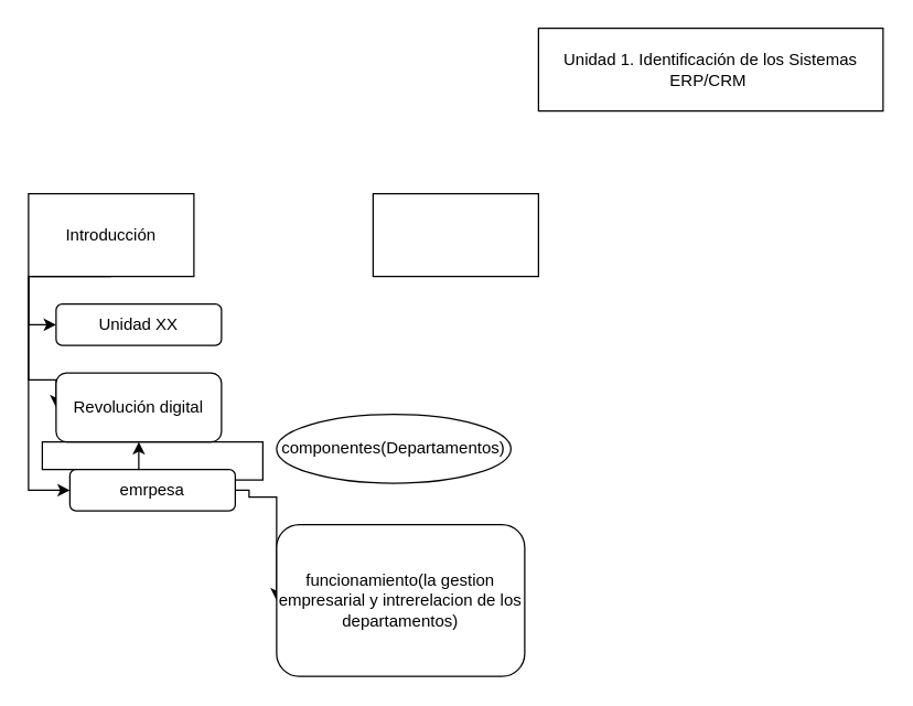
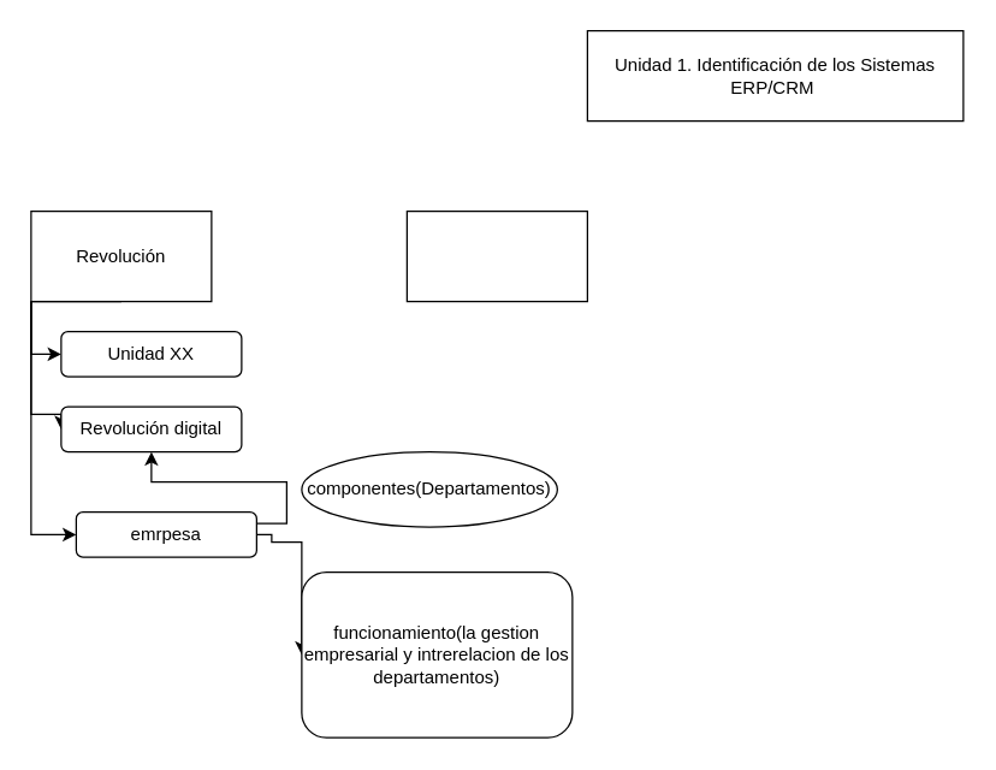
- <mxCell id="6" value="Introducción" style="rounded=0;whiteSpace=wrap;html=1;" vertex="1" parent="1"><mxGeometry x="20" y="140" width="120" height="60" as="geometry" /></mxCell>
+ <mxCell id="6" value="Revolución" style="rounded=0;whiteSpace=wrap;html=1;" vertex="1" parent="1"><mxGeometry x="20" y="140" width="120" height="60" as="geometry" /></mxCell>
- <mxCell id="7" value="Revolución digital" style="rounded=1;whiteSpace=wrap;html=1;" vertex="1" parent="1"><mxGeometry x="40" y="270" width="120" height="50" as="geometry" /></mxCell>
+ <mxCell id="7" value="Revolución digital" style="rounded=1;whiteSpace=wrap;html=1;" vertex="1" parent="1"><mxGeometry x="40" y="270" width="120" height="30" as="geometry" /></mxCell>
